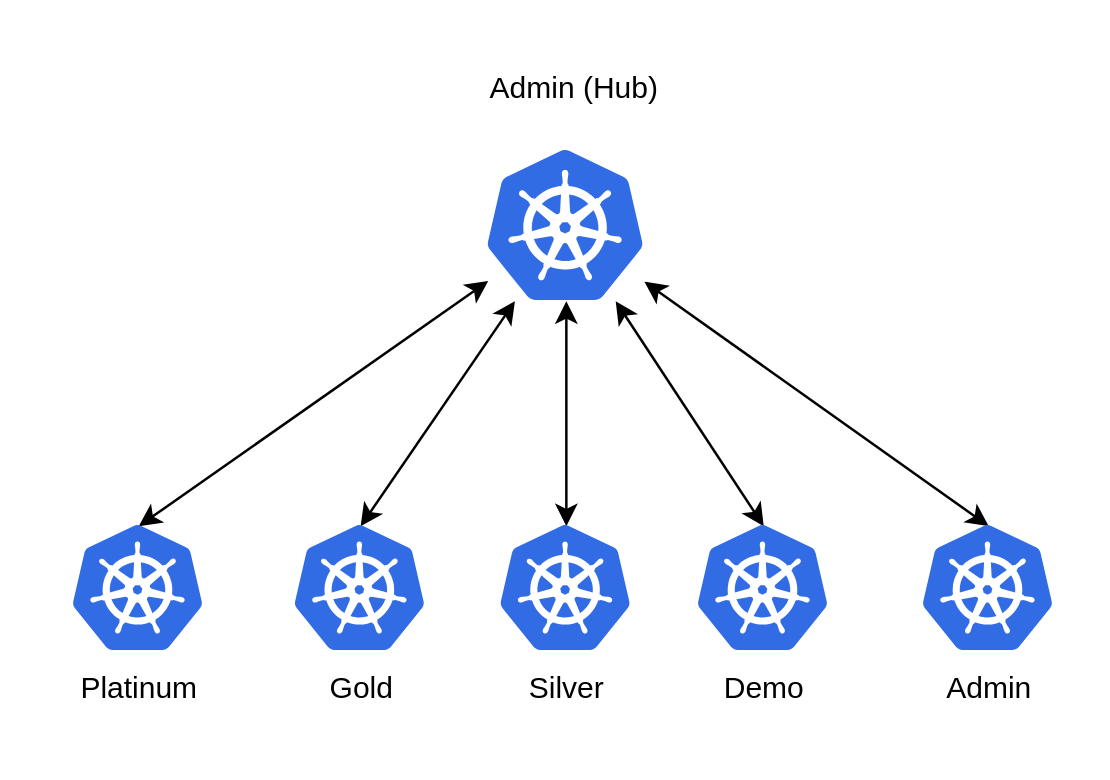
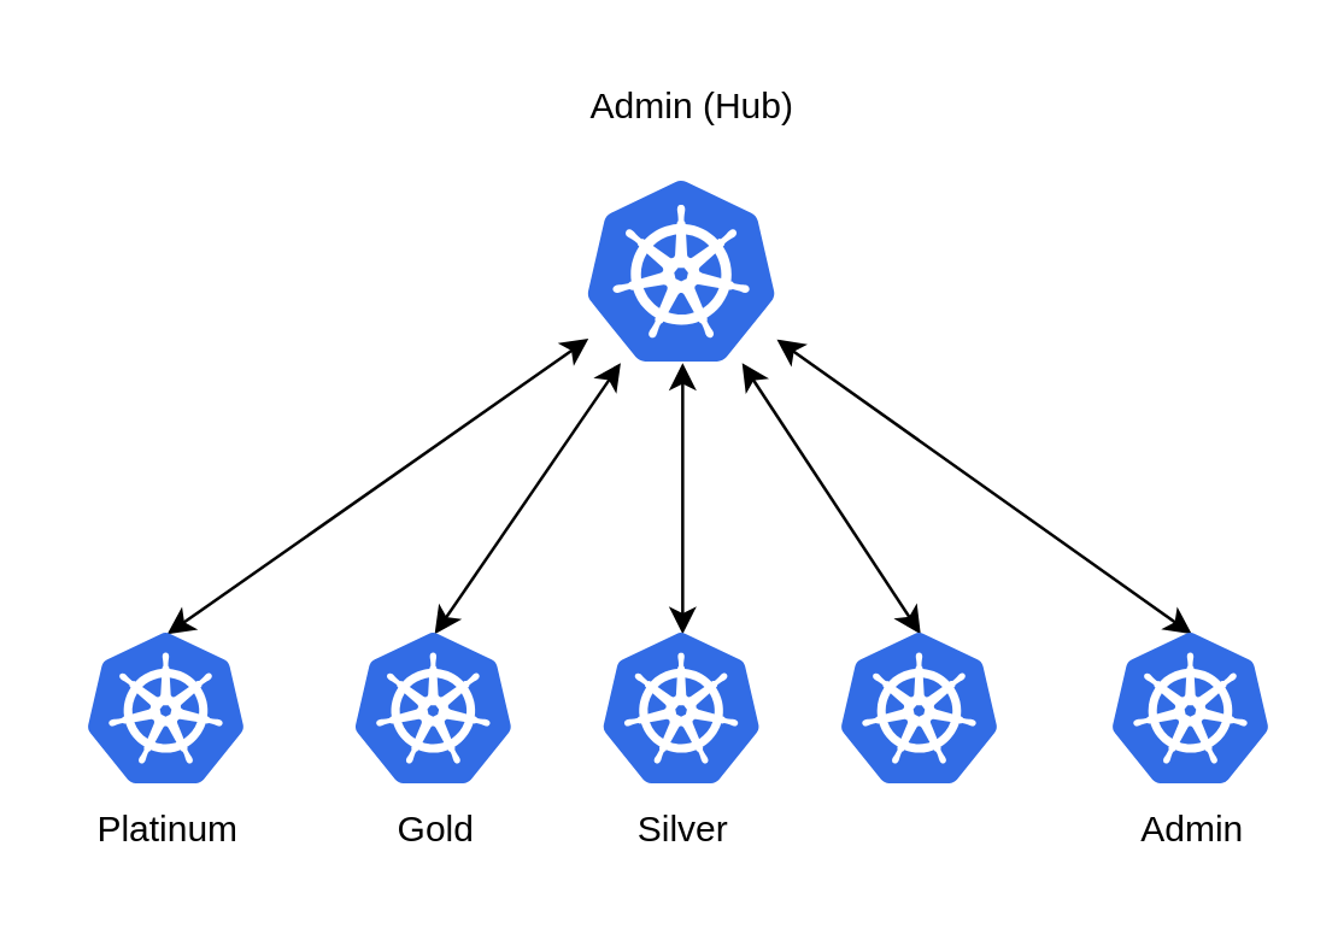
- <mxCell id="12" value="Demo" style="text;html=1;align=center;verticalAlign=middle;resizable=0;points=[];autosize=1;strokeColor=none;fillColor=none;" parent="1" vertex="1"><mxGeometry x="275" y="260" width="60" height="30" as="geometry" /></mxCell>
